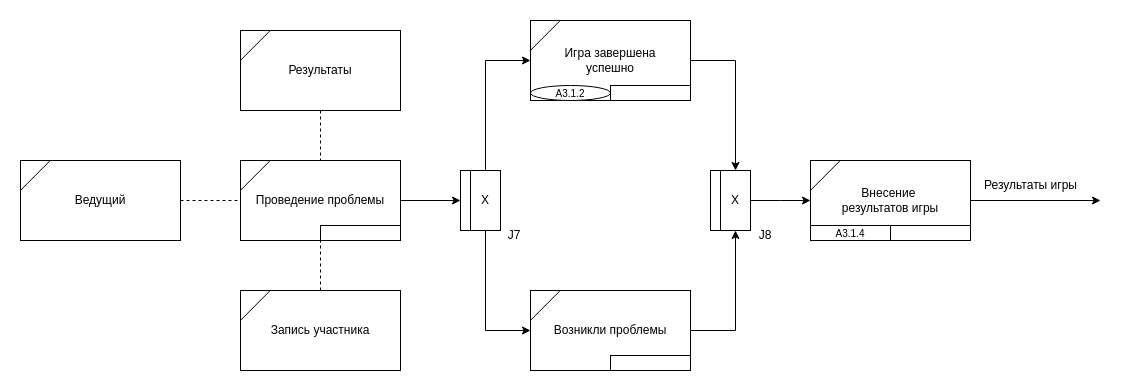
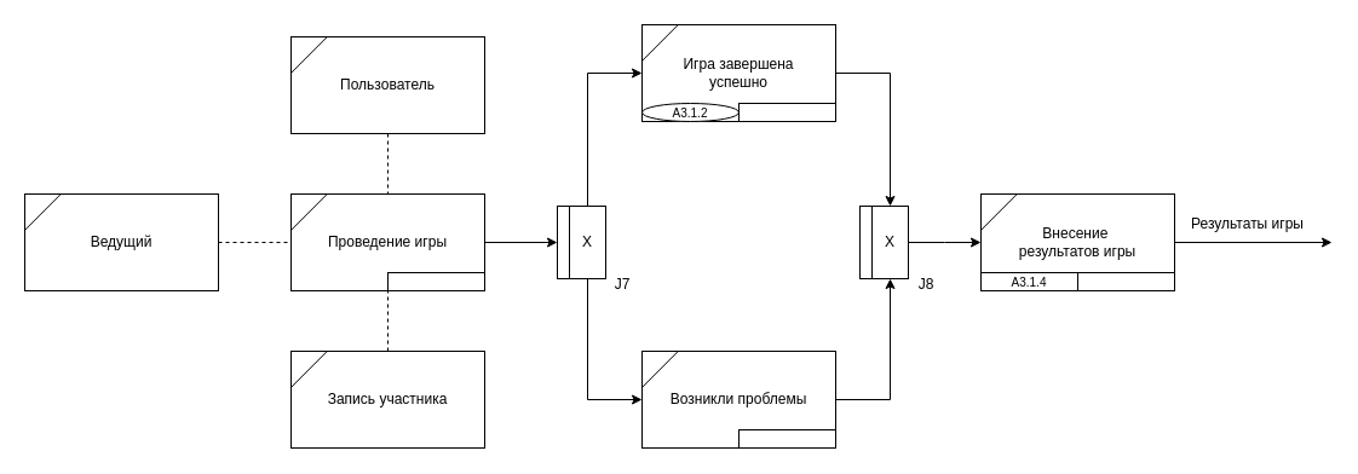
- <mxCell id="11" value="Результаты" style="rounded=0;whiteSpace=wrap;html=1;" vertex="1" parent="10"><mxGeometry width="160" height="80" as="geometry" /></mxCell>
+ <mxCell id="11" value="Пользователь" style="rounded=0;whiteSpace=wrap;html=1;" vertex="1" parent="10"><mxGeometry width="160" height="80" as="geometry" /></mxCell>
- <mxCell id="3" value="Проведение проблемы" style="rounded=0;whiteSpace=wrap;html=1;" vertex="1" parent="2"><mxGeometry width="160" height="80" as="geometry" /></mxCell>
+ <mxCell id="3" value="Проведение игры" style="rounded=0;whiteSpace=wrap;html=1;" vertex="1" parent="2"><mxGeometry width="160" height="80" as="geometry" /></mxCell>
